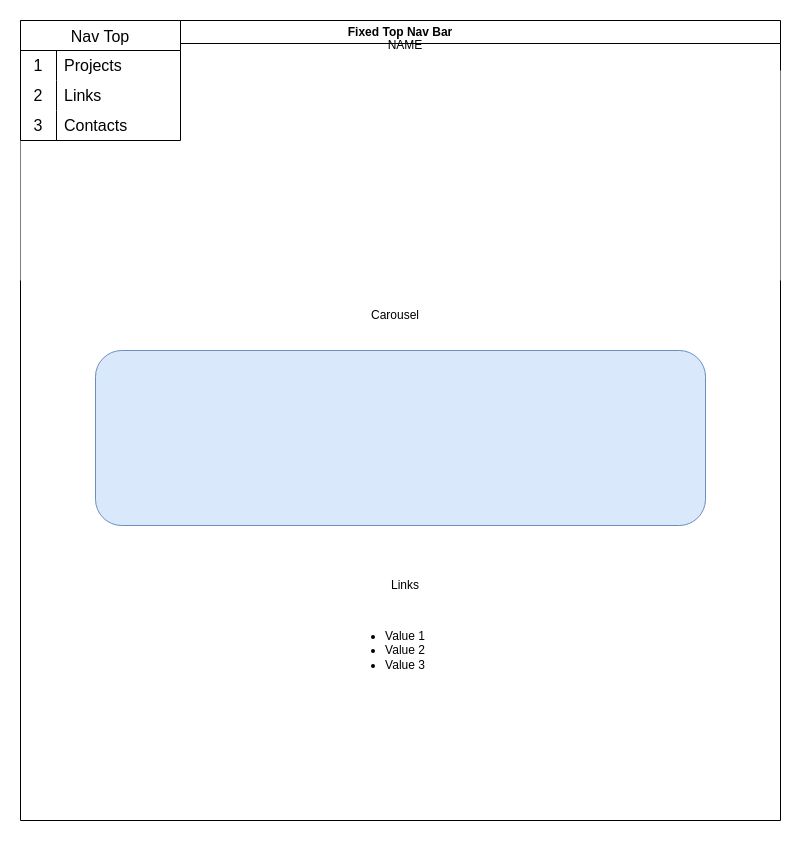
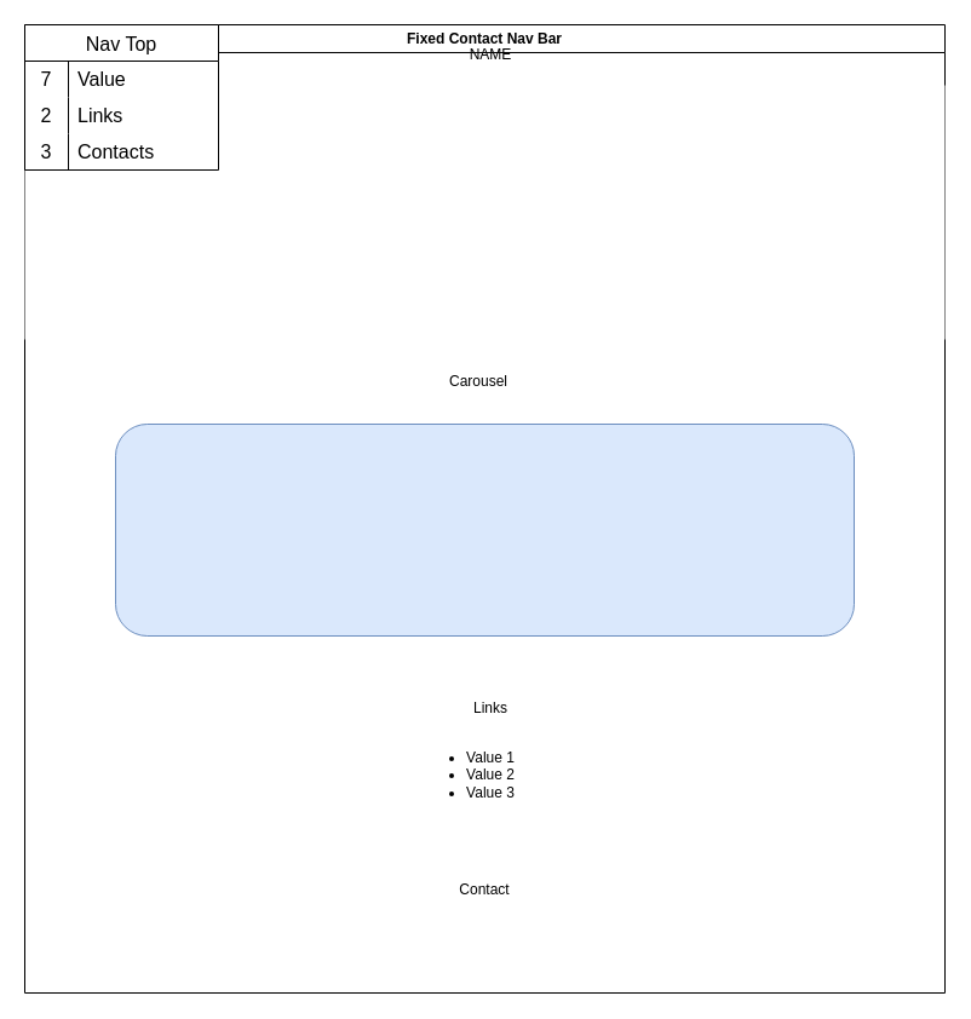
- <mxCell id="2" value="Fixed Top Nav Bar" style="swimlane;whiteSpace=wrap;html=1;" vertex="1" parent="1"><mxGeometry x="20" y="20" width="760" height="800" as="geometry" /></mxCell>
+ <mxCell id="2" value="Fixed Contact Nav Bar" style="swimlane;whiteSpace=wrap;html=1;" vertex="1" parent="1"><mxGeometry x="20" y="20" width="760" height="800" as="geometry" /></mxCell>
- <mxCell id="8" value="1" style="shape=partialRectangle;html=1;whiteSpace=wrap;connectable=0;fillColor=none;top=0;left=0;bottom=0;right=0;overflow=hidden;pointerEvents=1;strokeColor=inherit;fontSize=16;" vertex="1" parent="7"><mxGeometry width="36" height="30" as="geometry"><mxRectangle width="36" height="30" as="alternateBounds" /></mxGeometry></mxCell>
+ <mxCell id="8" value="7" style="shape=partialRectangle;html=1;whiteSpace=wrap;connectable=0;fillColor=none;top=0;left=0;bottom=0;right=0;overflow=hidden;pointerEvents=1;strokeColor=inherit;fontSize=16;" vertex="1" parent="7"><mxGeometry width="36" height="30" as="geometry"><mxRectangle width="36" height="30" as="alternateBounds" /></mxGeometry></mxCell>
- <mxCell id="9" value="Projects" style="shape=partialRectangle;html=1;whiteSpace=wrap;connectable=0;fillColor=none;top=0;left=0;bottom=0;right=0;align=left;spacingLeft=6;overflow=hidden;strokeColor=inherit;fontSize=16;" vertex="1" parent="7"><mxGeometry x="36" width="124" height="30" as="geometry"><mxRectangle width="124" height="30" as="alternateBounds" /></mxGeometry></mxCell>
+ <mxCell id="9" value="Value" style="shape=partialRectangle;html=1;whiteSpace=wrap;connectable=0;fillColor=none;top=0;left=0;bottom=0;right=0;align=left;spacingLeft=6;overflow=hidden;strokeColor=inherit;fontSize=16;" vertex="1" parent="7"><mxGeometry x="36" width="124" height="30" as="geometry"><mxRectangle width="124" height="30" as="alternateBounds" /></mxGeometry></mxCell>
- <mxCell id="17" value="&lt;ul&gt;&lt;li&gt;Value 1&lt;/li&gt;&lt;li&gt;Value 2&lt;/li&gt;&lt;li&gt;Value 3&lt;/li&gt;&lt;/ul&gt;" style="text;strokeColor=none;fillColor=none;html=1;whiteSpace=wrap;verticalAlign=middle;overflow=hidden;align=center;" vertex="1" parent="2"><mxGeometry x="315" y="590" width="100" height="80" as="geometry" /></mxCell>
+ <mxCell id="17" value="&lt;ul&gt;&lt;li&gt;Value 1&lt;/li&gt;&lt;li&gt;Value 2&lt;/li&gt;&lt;li&gt;Value 3&lt;/li&gt;&lt;/ul&gt;" style="text;strokeColor=none;fillColor=none;html=1;whiteSpace=wrap;verticalAlign=middle;overflow=hidden;align=center;" vertex="1" parent="2"><mxGeometry x="315" y="580" width="100" height="80" as="geometry" /></mxCell>
+ <mxCell id="19" value="Contact" style="text;html=1;align=center;verticalAlign=middle;whiteSpace=wrap;rounded=0;" vertex="1" parent="2"><mxGeometry x="350" y="700" width="60" height="30" as="geometry" /></mxCell>
